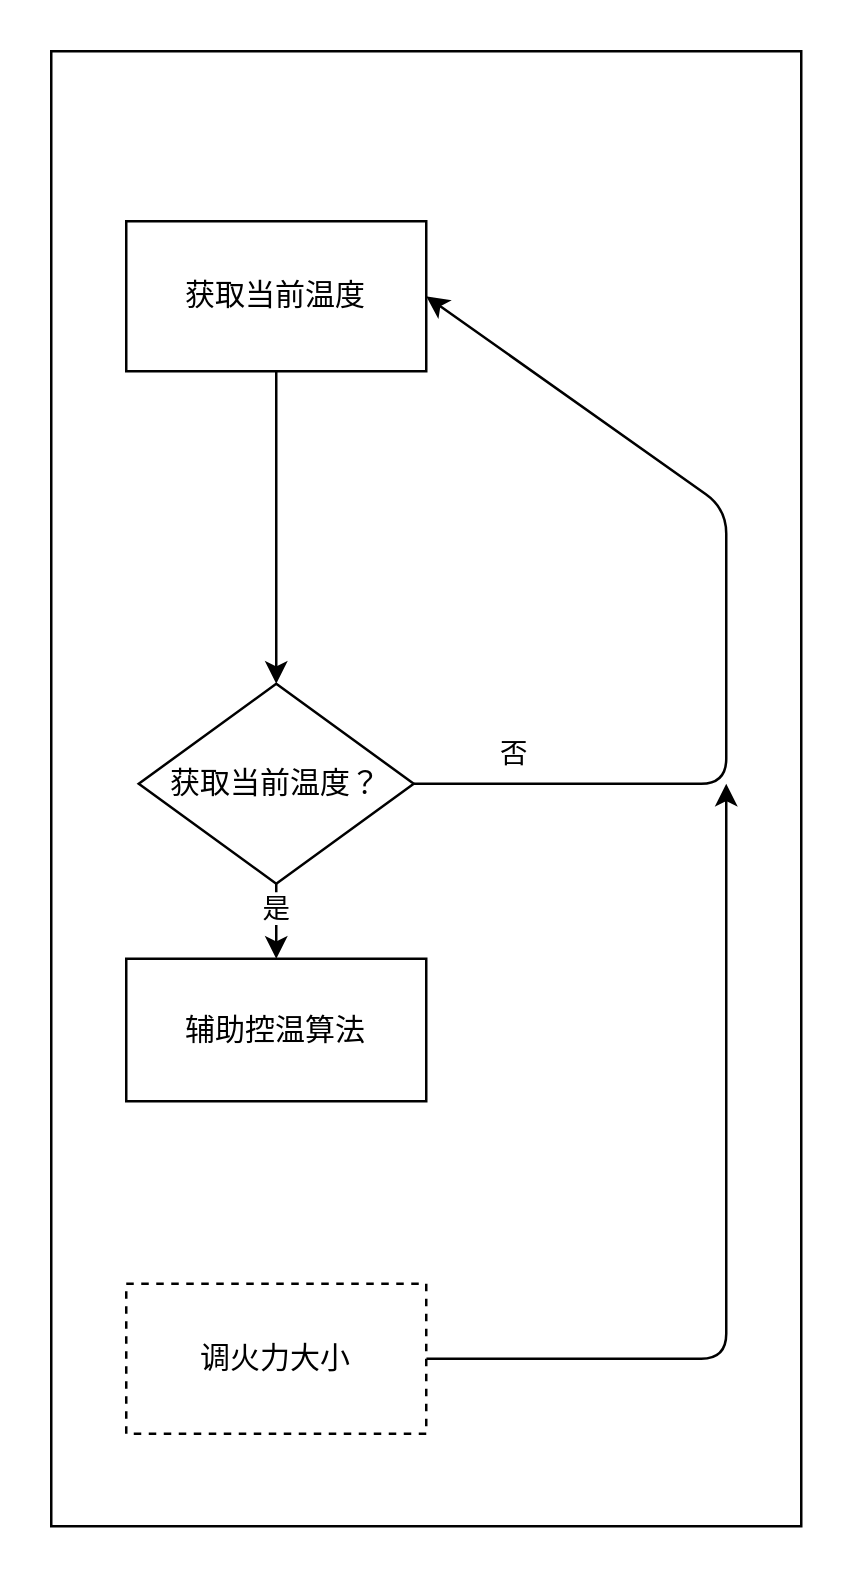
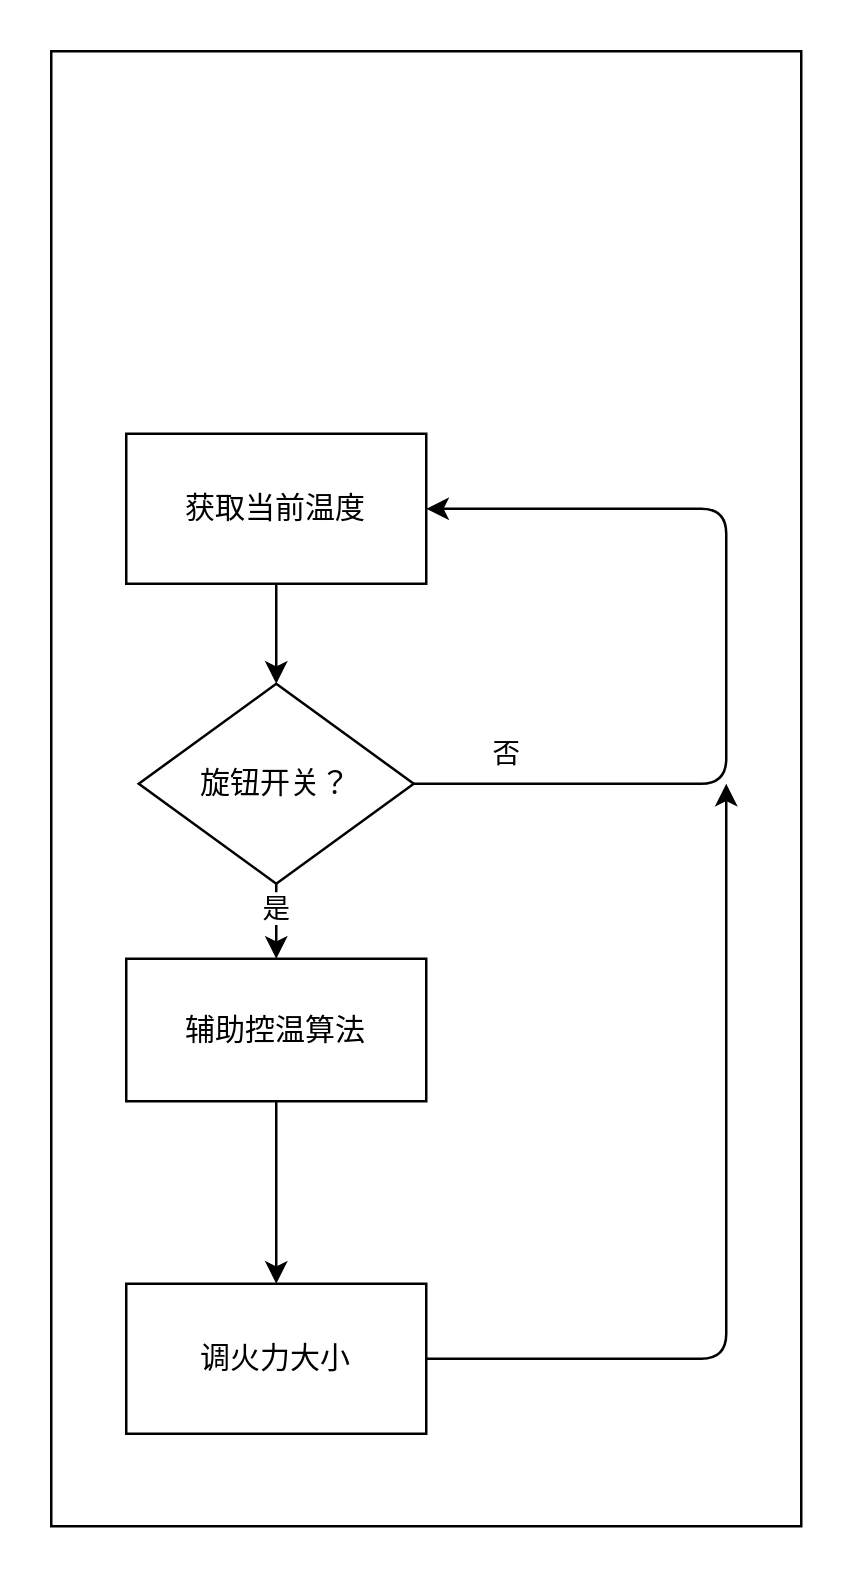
- <mxCell id="4" value="获取当前温度" style="rounded=0;whiteSpace=wrap;html=1;strokeColor=#000000;fillColor=#FFFFFF;fontColor=#000000;" parent="1" vertex="1"><mxGeometry x="50" y="88" width="120" height="60" as="geometry" /></mxCell>
+ <mxCell id="4" value="获取当前温度" style="rounded=0;whiteSpace=wrap;html=1;strokeColor=#000000;fillColor=#FFFFFF;fontColor=#000000;" parent="1" vertex="1"><mxGeometry x="50" y="173" width="120" height="60" as="geometry" /></mxCell>
- <mxCell id="9" value="获取当前温度？" style="rhombus;whiteSpace=wrap;html=1;strokeColor=#000000;fillColor=#FFFFFF;fontColor=#000000;" parent="1" vertex="1"><mxGeometry x="55" y="273" width="110" height="80" as="geometry" /></mxCell>
+ <mxCell id="9" value="旋钮开关？" style="rhombus;whiteSpace=wrap;html=1;strokeColor=#000000;fillColor=#FFFFFF;fontColor=#000000;" parent="1" vertex="1"><mxGeometry x="55" y="273" width="110" height="80" as="geometry" /></mxCell>
+ <mxCell id="12" style="edgeStyle=none;html=1;exitX=0.5;exitY=1;exitDx=0;exitDy=0;entryX=0.5;entryY=0;entryDx=0;entryDy=0;strokeColor=#000000;" parent="1" source="13" target="11" edge="1"><mxGeometry relative="1" as="geometry"><mxPoint x="110" y="483" as="targetPoint" /></mxGeometry></mxCell>
- <mxCell id="11" value="调火力大小" style="rounded=0;whiteSpace=wrap;html=1;strokeColor=#000000;fillColor=#FFFFFF;fontColor=#000000;dashed=1;" parent="1" vertex="1"><mxGeometry x="50" y="513" width="120" height="60" as="geometry" /></mxCell>
+ <mxCell id="11" value="调火力大小" style="rounded=0;whiteSpace=wrap;html=1;strokeColor=#000000;fillColor=#FFFFFF;fontColor=#000000;" parent="1" vertex="1"><mxGeometry x="50" y="513" width="120" height="60" as="geometry" /></mxCell>
